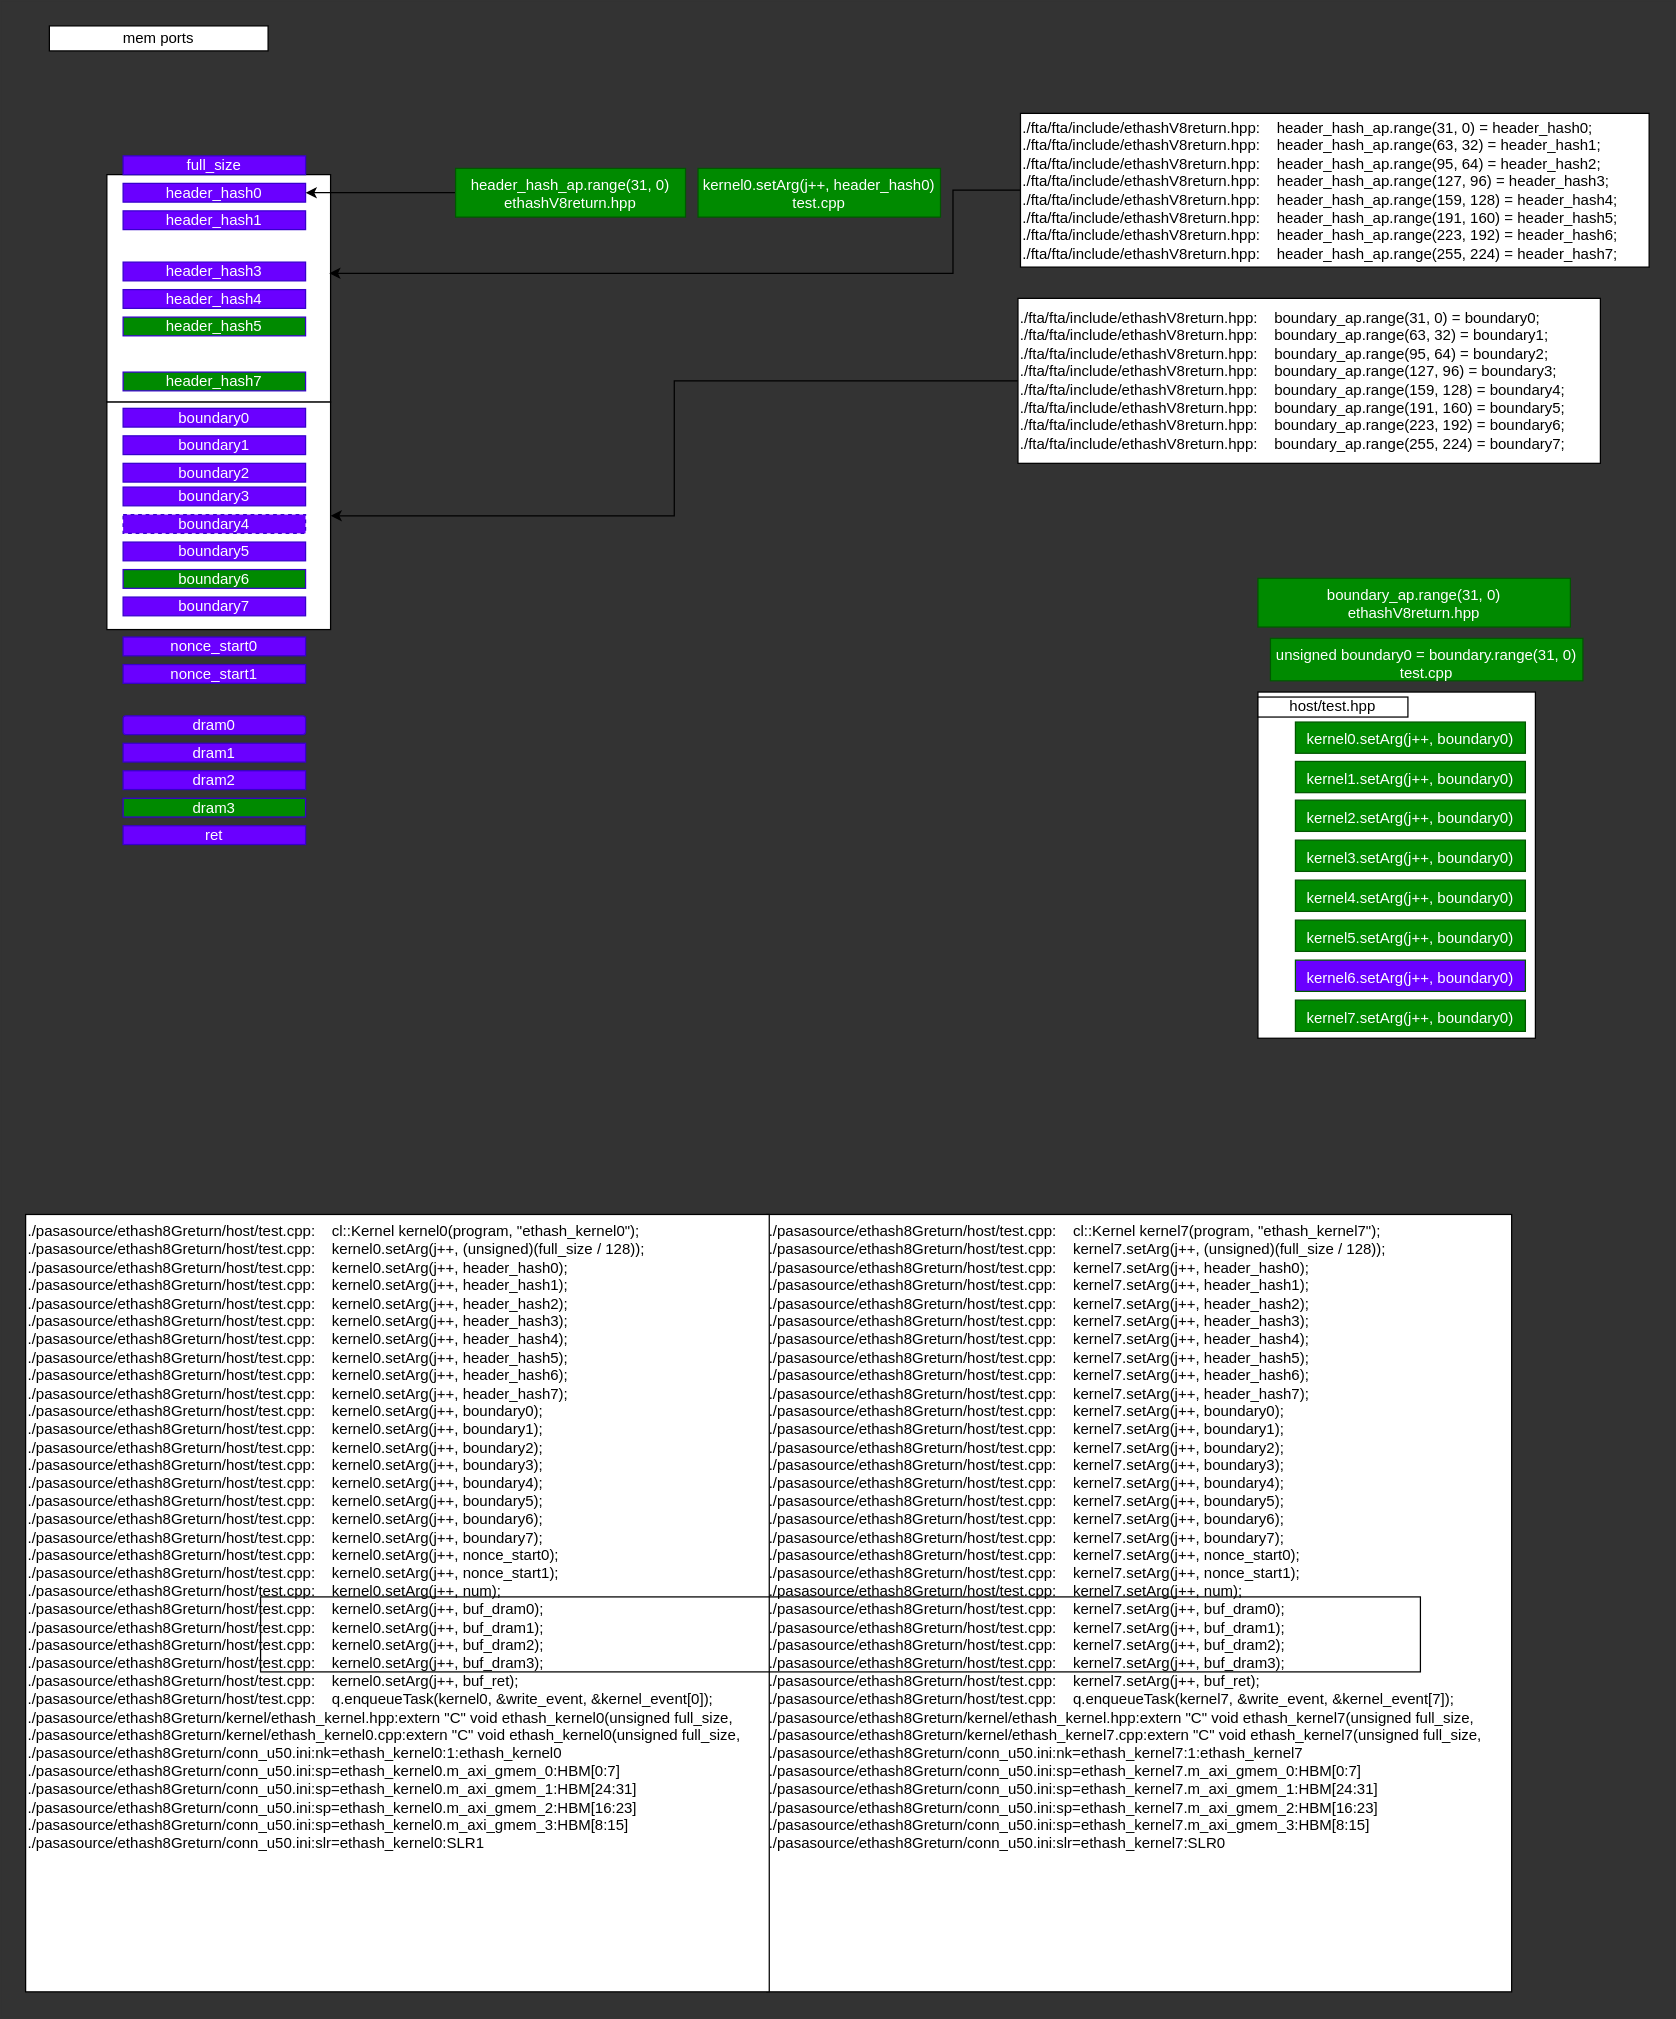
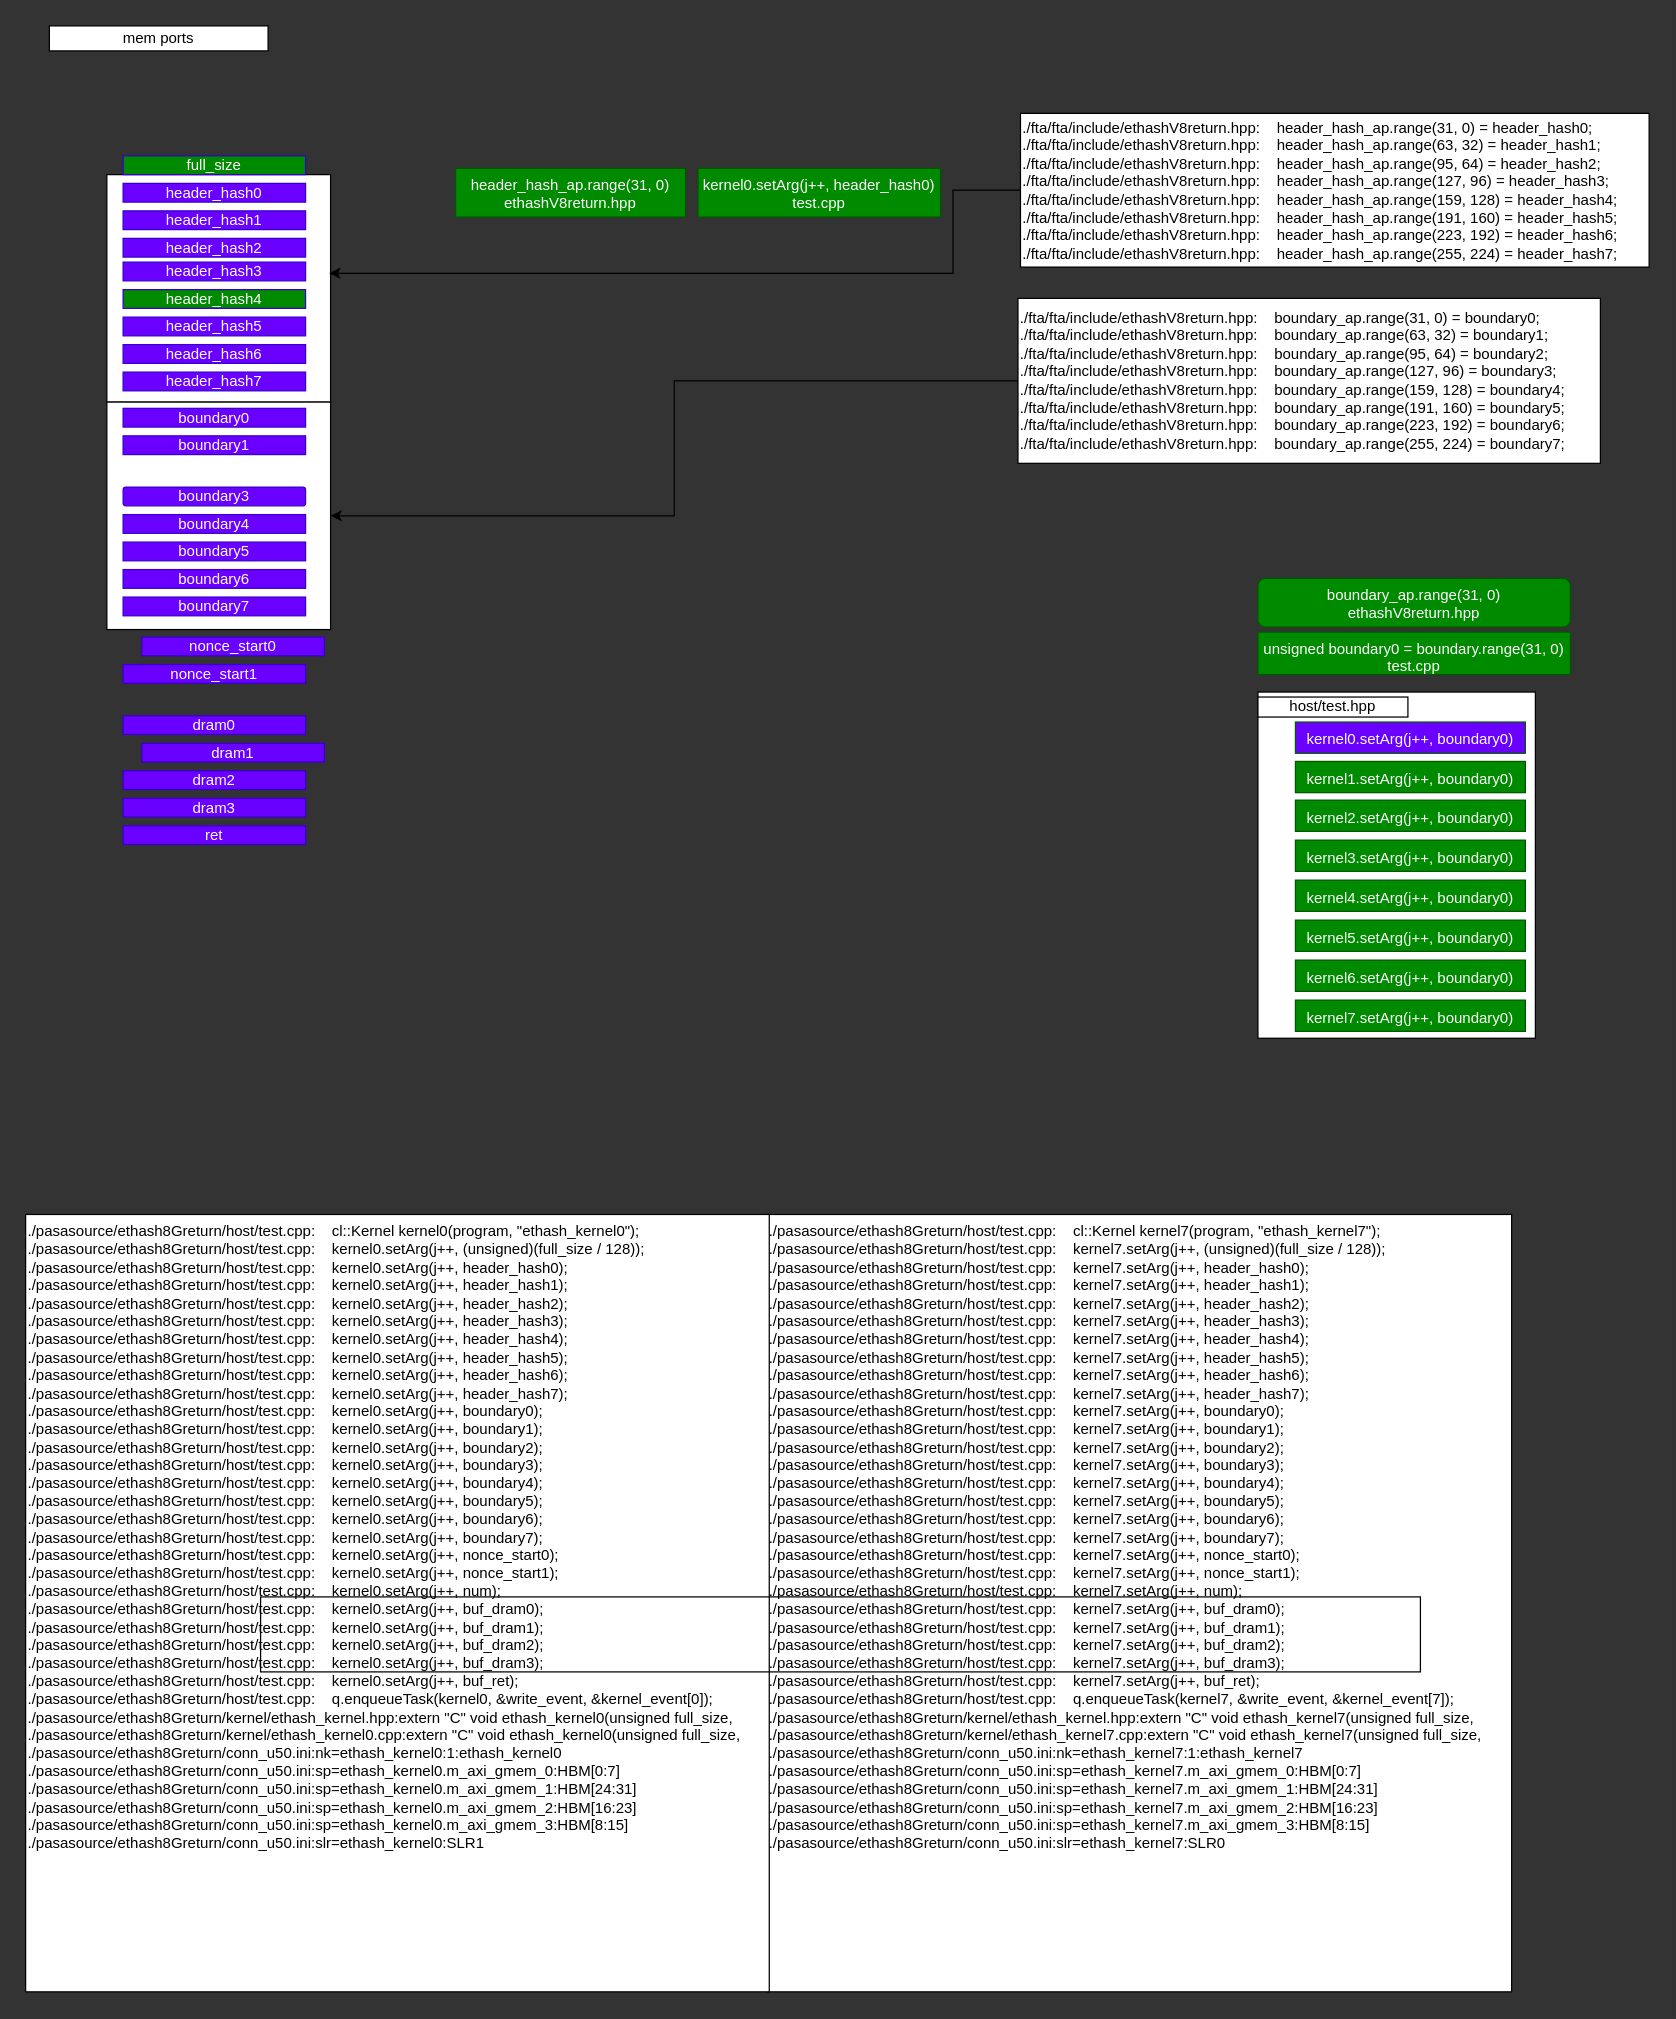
- <mxCell id="6" value="full_size" style="rounded=0;whiteSpace=wrap;html=1;fillColor=#6a00ff;fontColor=#ffffff;strokeColor=#3700CC;" vertex="1" parent="1"><mxGeometry x="98" y="124" width="146" height="15" as="geometry" /></mxCell>
+ <mxCell id="6" value="full_size" style="rounded=0;whiteSpace=wrap;html=1;fillColor=#008a00;fontColor=#ffffff;strokeColor=#3700CC;" vertex="1" parent="1"><mxGeometry x="98" y="124" width="146" height="15" as="geometry" /></mxCell>
- <mxCell id="30" style="edgeStyle=orthogonalEdgeStyle;rounded=0;orthogonalLoop=1;jettySize=auto;html=1;exitX=0;exitY=0.5;exitDx=0;exitDy=0;" edge="1" parent="1" source="31" target="7"><mxGeometry relative="1" as="geometry" /></mxCell>
+ <mxCell id="9" value="header_hash2" style="rounded=0;whiteSpace=wrap;html=1;fillColor=#6a00ff;fontColor=#ffffff;strokeColor=#3700CC;" vertex="1" parent="1"><mxGeometry x="98" y="190" width="146" height="15" as="geometry" /></mxCell>
- <mxCell id="11" value="header_hash4" style="rounded=0;whiteSpace=wrap;html=1;fillColor=#6a00ff;fontColor=#ffffff;strokeColor=#3700CC;" vertex="1" parent="1"><mxGeometry x="98" y="231" width="146" height="15" as="geometry" /></mxCell>
+ <mxCell id="11" value="header_hash4" style="rounded=0;whiteSpace=wrap;html=1;fillColor=#008a00;fontColor=#ffffff;strokeColor=#3700CC;" vertex="1" parent="1"><mxGeometry x="98" y="231" width="146" height="15" as="geometry" /></mxCell>
- <mxCell id="12" value="header_hash5" style="rounded=0;whiteSpace=wrap;html=1;fillColor=#008a00;fontColor=#ffffff;strokeColor=#3700CC;" vertex="1" parent="1"><mxGeometry x="98" y="253" width="146" height="15" as="geometry" /></mxCell>
+ <mxCell id="12" value="header_hash5" style="rounded=0;whiteSpace=wrap;html=1;fillColor=#6a00ff;fontColor=#ffffff;strokeColor=#3700CC;" vertex="1" parent="1"><mxGeometry x="98" y="253" width="146" height="15" as="geometry" /></mxCell>
+ <mxCell id="13" value="header_hash6" style="rounded=0;whiteSpace=wrap;html=1;fillColor=#6a00ff;fontColor=#ffffff;strokeColor=#3700CC;" vertex="1" parent="1"><mxGeometry x="98" y="275" width="146" height="15" as="geometry" /></mxCell>
- <mxCell id="14" value="header_hash7" style="rounded=0;whiteSpace=wrap;html=1;fillColor=#008a00;fontColor=#ffffff;strokeColor=#3700CC;" vertex="1" parent="1"><mxGeometry x="98" y="297" width="146" height="15" as="geometry" /></mxCell>
+ <mxCell id="14" value="header_hash7" style="rounded=0;whiteSpace=wrap;html=1;fillColor=#6a00ff;fontColor=#ffffff;strokeColor=#3700CC;" vertex="1" parent="1"><mxGeometry x="98" y="297" width="146" height="15" as="geometry" /></mxCell>
- <mxCell id="17" value="boundary2" style="rounded=0;whiteSpace=wrap;html=1;fillColor=#6a00ff;fontColor=#ffffff;strokeColor=#3700CC;" vertex="1" parent="1"><mxGeometry x="98" y="370" width="146" height="15" as="geometry" /></mxCell>
- <mxCell id="18" value="boundary3" style="rounded=0;whiteSpace=wrap;html=1;fillColor=#6a00ff;fontColor=#ffffff;strokeColor=#3700CC;" vertex="1" parent="1"><mxGeometry x="98" y="389" width="146" height="15" as="geometry" /></mxCell>
+ <mxCell id="18" value="boundary3" style="whiteSpace=wrap;html=1;fillColor=#6a00ff;fontColor=#ffffff;strokeColor=#3700CC;rounded=1;" vertex="1" parent="1"><mxGeometry x="98" y="389" width="146" height="15" as="geometry" /></mxCell>
- <mxCell id="19" value="boundary4" style="rounded=0;whiteSpace=wrap;html=1;fillColor=#6a00ff;fontColor=#ffffff;strokeColor=#3700CC;dashed=1;" vertex="1" parent="1"><mxGeometry x="98" y="411" width="146" height="15" as="geometry" /></mxCell>
+ <mxCell id="19" value="boundary4" style="rounded=0;whiteSpace=wrap;html=1;fillColor=#6a00ff;fontColor=#ffffff;strokeColor=#3700CC;" vertex="1" parent="1"><mxGeometry x="98" y="411" width="146" height="15" as="geometry" /></mxCell>
- <mxCell id="21" value="boundary6" style="rounded=0;whiteSpace=wrap;html=1;fillColor=#008a00;fontColor=#ffffff;strokeColor=#3700CC;" vertex="1" parent="1"><mxGeometry x="98" y="455" width="146" height="15" as="geometry" /></mxCell>
+ <mxCell id="21" value="boundary6" style="rounded=0;whiteSpace=wrap;html=1;fillColor=#6a00ff;fontColor=#ffffff;strokeColor=#3700CC;" vertex="1" parent="1"><mxGeometry x="98" y="455" width="146" height="15" as="geometry" /></mxCell>
- <mxCell id="33" value="&lt;div&gt;boundary_ap.range(31, 0)&lt;/div&gt;&lt;div&gt;ethashV8return.hpp&lt;br&gt;&lt;/div&gt;" style="rounded=0;whiteSpace=wrap;html=1;fillColor=#008a00;fontColor=#ffffff;strokeColor=#005700;verticalAlign=top;" vertex="1" parent="1"><mxGeometry x="1006" y="462" width="250" height="39" as="geometry" /></mxCell>
+ <mxCell id="33" value="&lt;div&gt;boundary_ap.range(31, 0)&lt;/div&gt;&lt;div&gt;ethashV8return.hpp&lt;br&gt;&lt;/div&gt;" style="whiteSpace=wrap;html=1;fillColor=#008a00;fontColor=#ffffff;strokeColor=#005700;verticalAlign=top;rounded=1;" vertex="1" parent="1"><mxGeometry x="1006" y="462" width="250" height="39" as="geometry" /></mxCell>
- <mxCell id="23" value="nonce_start0" style="rounded=0;whiteSpace=wrap;html=1;fillColor=#6a00ff;fontColor=#ffffff;strokeColor=#3700CC;" vertex="1" parent="1"><mxGeometry x="98" y="509" width="146" height="15" as="geometry" /></mxCell>
+ <mxCell id="23" value="nonce_start0" style="rounded=0;whiteSpace=wrap;html=1;fillColor=#6a00ff;fontColor=#ffffff;strokeColor=#3700CC;" vertex="1" parent="1"><mxGeometry x="113" y="509" width="146" height="15" as="geometry" /></mxCell>
- <mxCell id="43" value="&lt;div&gt;unsigned boundary0 = boundary.range(31, 0)&lt;/div&gt;&lt;div&gt;test.cpp&lt;br&gt;&lt;/div&gt;" style="rounded=0;whiteSpace=wrap;html=1;fillColor=#008a00;fontColor=#ffffff;strokeColor=#005700;verticalAlign=top;" vertex="1" parent="1"><mxGeometry x="1016" y="510" width="250" height="34" as="geometry" /></mxCell>
+ <mxCell id="43" value="&lt;div&gt;unsigned boundary0 = boundary.range(31, 0)&lt;/div&gt;&lt;div&gt;test.cpp&lt;br&gt;&lt;/div&gt;" style="rounded=0;whiteSpace=wrap;html=1;fillColor=#008a00;fontColor=#ffffff;strokeColor=#005700;verticalAlign=top;" vertex="1" parent="1"><mxGeometry x="1006" y="505" width="250" height="34" as="geometry" /></mxCell>
- <mxCell id="25" value="dram0" style="whiteSpace=wrap;html=1;fillColor=#6a00ff;fontColor=#ffffff;strokeColor=#3700CC;rounded=1;" vertex="1" parent="1"><mxGeometry x="98" y="572" width="146" height="15" as="geometry" /></mxCell>
+ <mxCell id="25" value="dram0" style="rounded=0;whiteSpace=wrap;html=1;fillColor=#6a00ff;fontColor=#ffffff;strokeColor=#3700CC;" vertex="1" parent="1"><mxGeometry x="98" y="572" width="146" height="15" as="geometry" /></mxCell>
- <mxCell id="34" value="kernel0.setArg(j++, boundary0)" style="rounded=0;whiteSpace=wrap;html=1;fillColor=#008a00;fontColor=#ffffff;strokeColor=#005700;verticalAlign=top;" vertex="1" parent="1"><mxGeometry x="1036" y="577" width="184" height="25" as="geometry" /></mxCell>
+ <mxCell id="34" value="kernel0.setArg(j++, boundary0)" style="rounded=0;whiteSpace=wrap;html=1;fillColor=#6a00ff;fontColor=#ffffff;strokeColor=#005700;verticalAlign=top;" vertex="1" parent="1"><mxGeometry x="1036" y="577" width="184" height="25" as="geometry" /></mxCell>
- <mxCell id="26" value="dram1" style="rounded=0;whiteSpace=wrap;html=1;fillColor=#6a00ff;fontColor=#ffffff;strokeColor=#3700CC;" vertex="1" parent="1"><mxGeometry x="98" y="594" width="146" height="15" as="geometry" /></mxCell>
+ <mxCell id="26" value="dram1" style="rounded=0;whiteSpace=wrap;html=1;fillColor=#6a00ff;fontColor=#ffffff;strokeColor=#3700CC;" vertex="1" parent="1"><mxGeometry x="113" y="594" width="146" height="15" as="geometry" /></mxCell>
- <mxCell id="28" value="dram3" style="rounded=0;whiteSpace=wrap;html=1;fillColor=#008a00;fontColor=#ffffff;strokeColor=#3700CC;" vertex="1" parent="1"><mxGeometry x="98" y="638" width="146" height="15" as="geometry" /></mxCell>
+ <mxCell id="28" value="dram3" style="rounded=0;whiteSpace=wrap;html=1;fillColor=#6a00ff;fontColor=#ffffff;strokeColor=#3700CC;" vertex="1" parent="1"><mxGeometry x="98" y="638" width="146" height="15" as="geometry" /></mxCell>
- <mxCell id="40" value="kernel6.setArg(j++, boundary0)" style="rounded=0;whiteSpace=wrap;html=1;fillColor=#6a00ff;fontColor=#ffffff;strokeColor=#005700;verticalAlign=top;" vertex="1" parent="1"><mxGeometry x="1036" y="767.5" width="184" height="25" as="geometry" /></mxCell>
+ <mxCell id="40" value="kernel6.setArg(j++, boundary0)" style="rounded=0;whiteSpace=wrap;html=1;fillColor=#008a00;fontColor=#ffffff;strokeColor=#005700;verticalAlign=top;" vertex="1" parent="1"><mxGeometry x="1036" y="767.5" width="184" height="25" as="geometry" /></mxCell>
